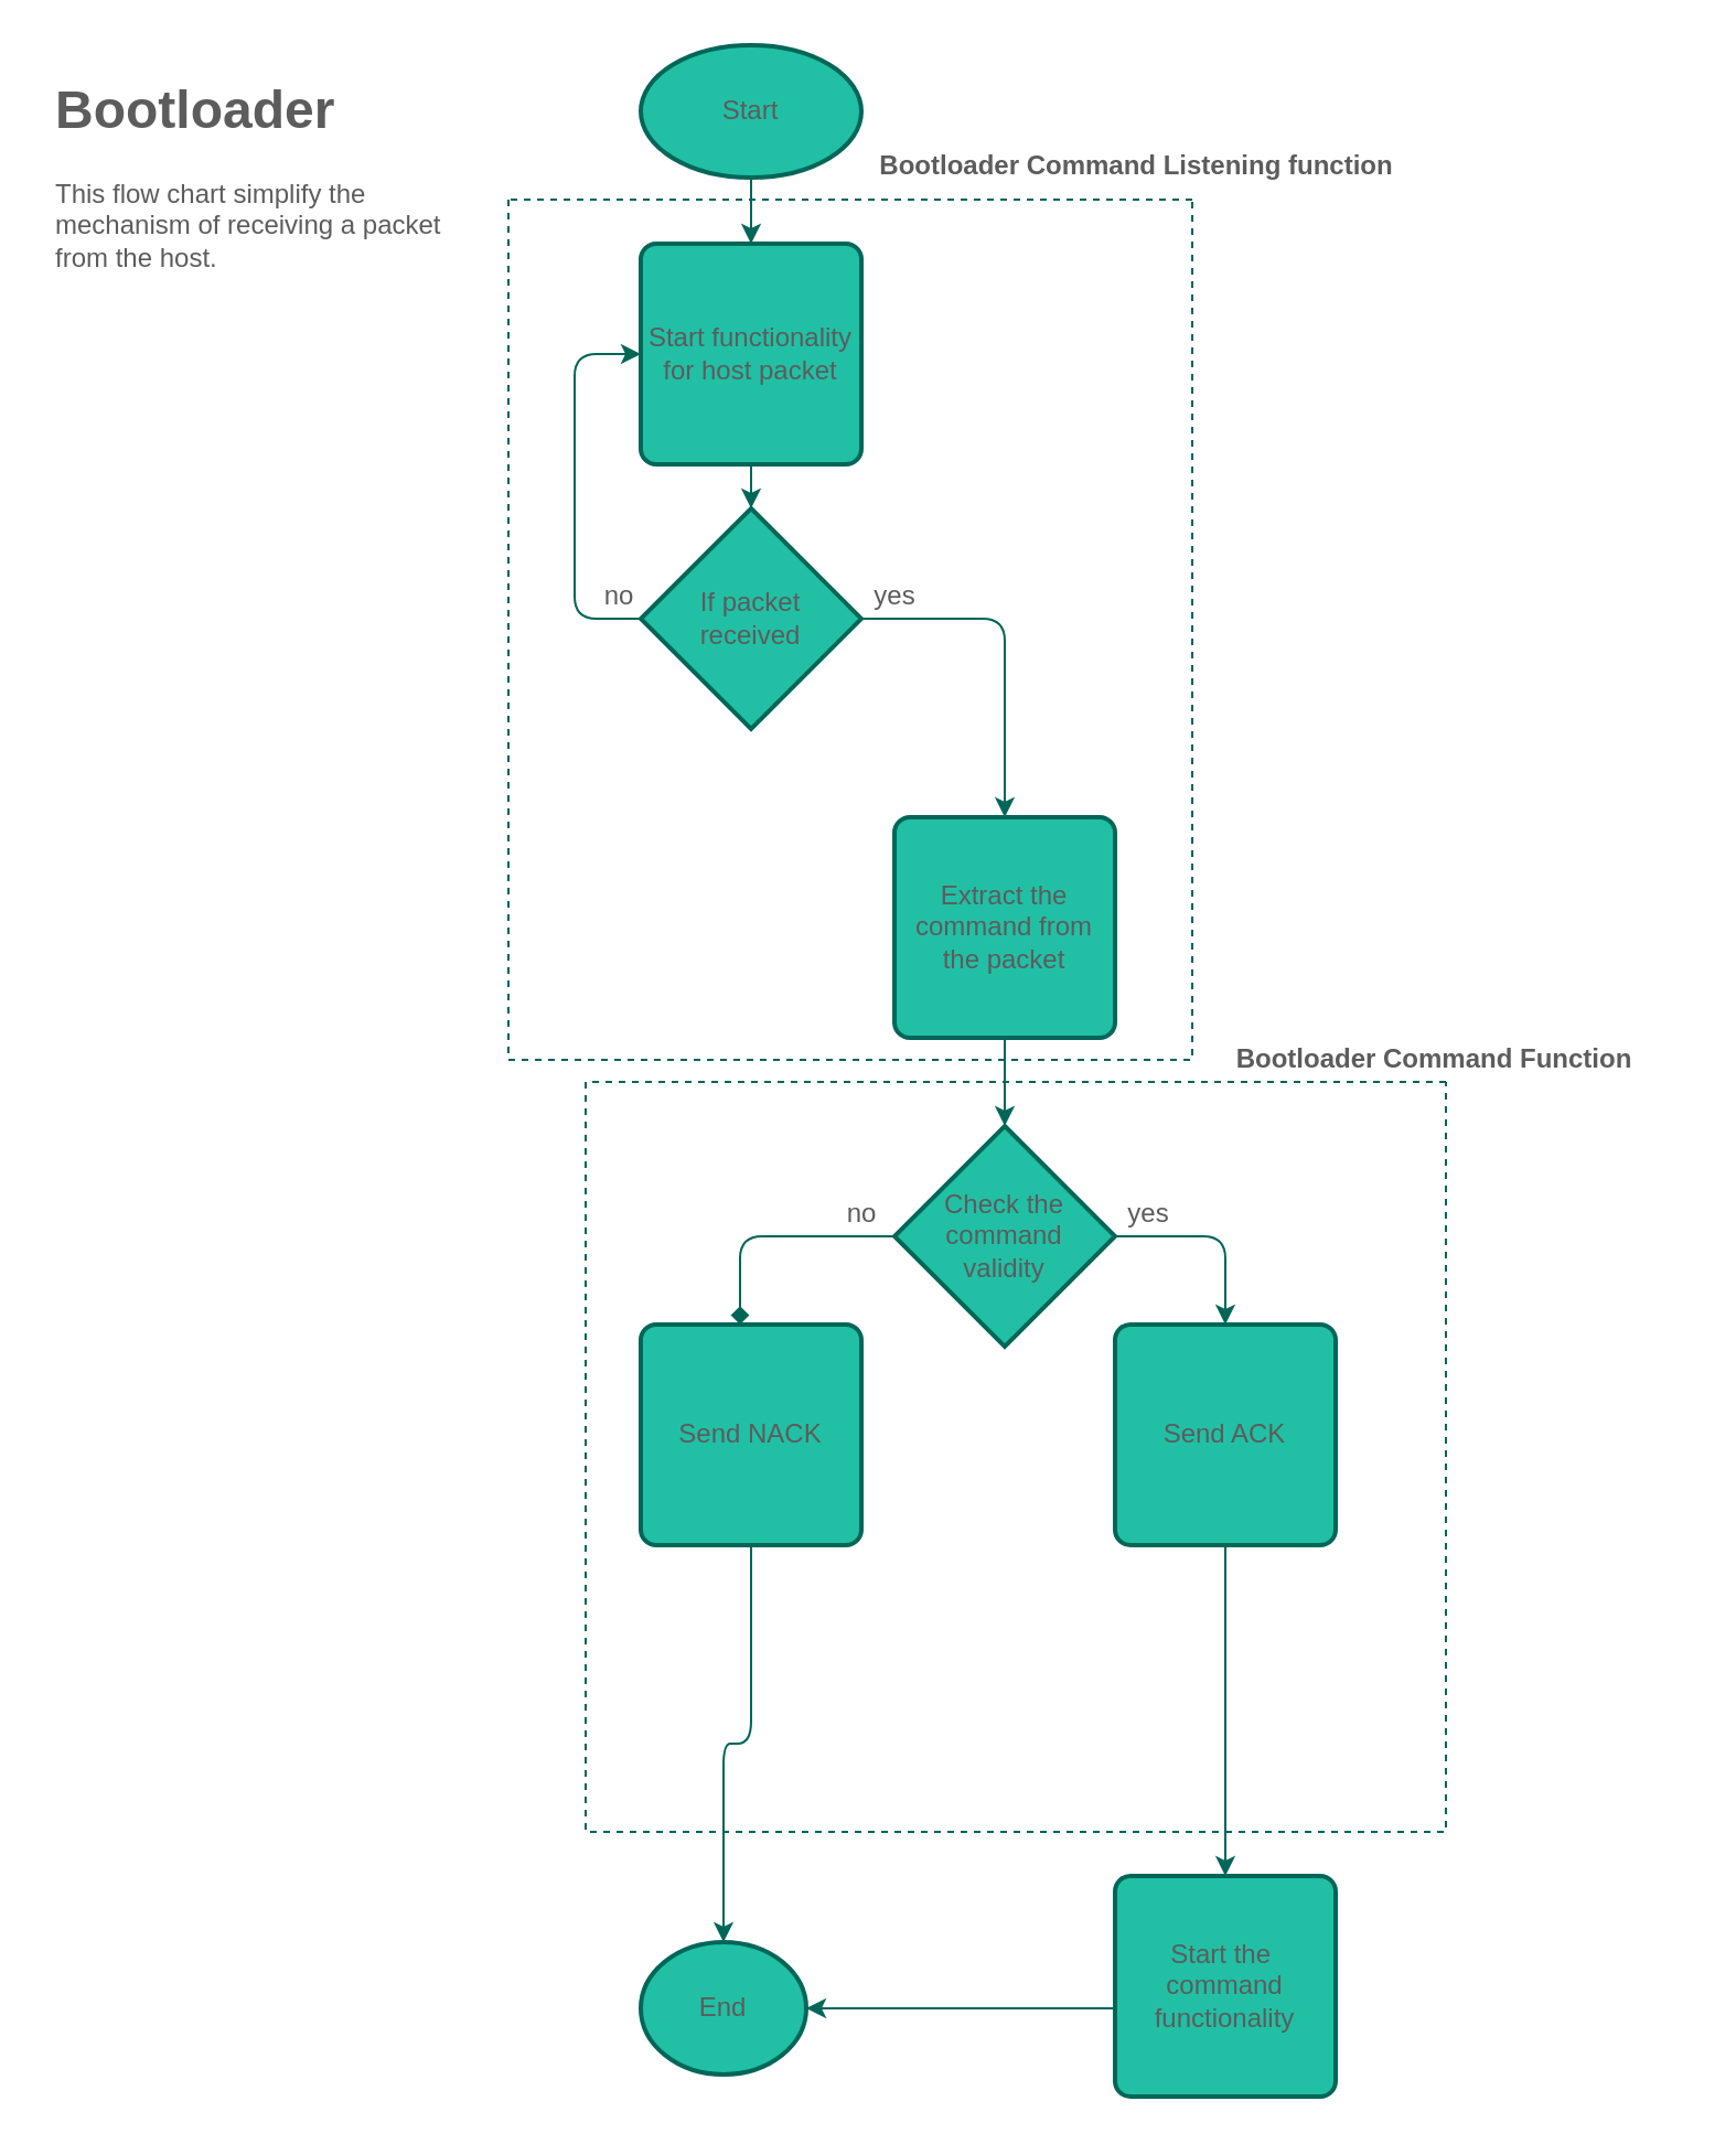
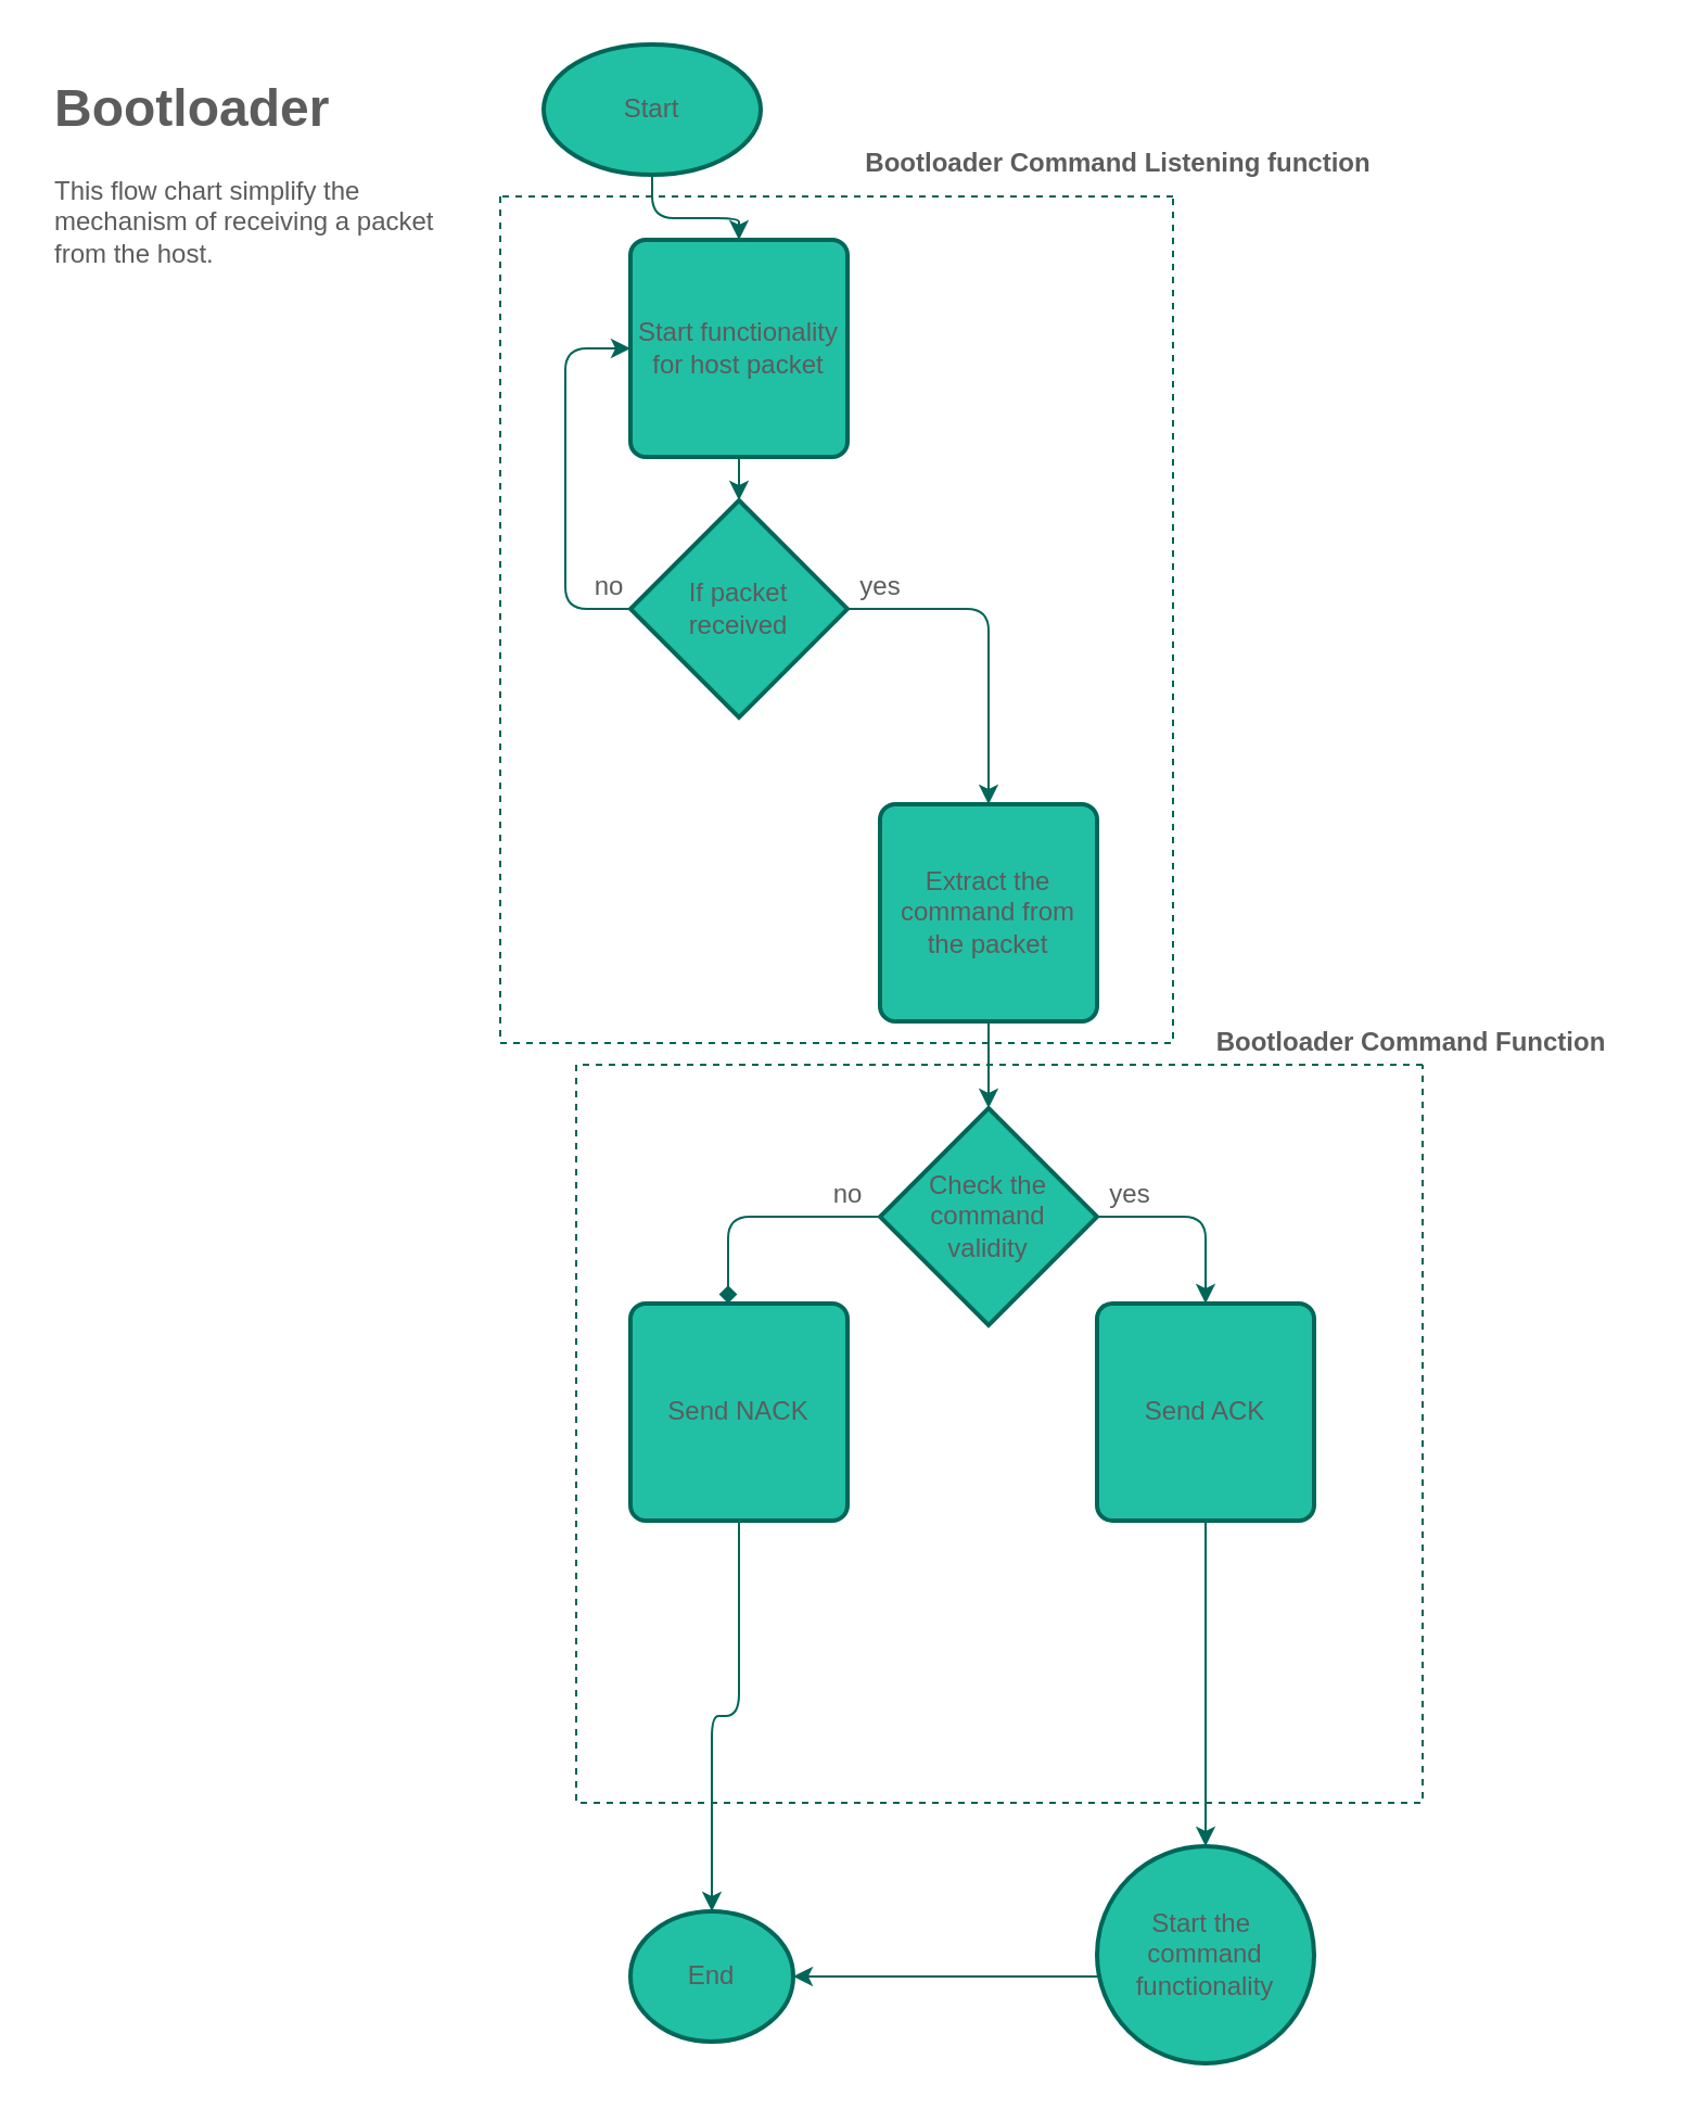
- <mxCell id="3" value="Start" style="strokeWidth=2;html=1;shape=mxgraph.flowchart.start_1;whiteSpace=wrap;fillColor=#21C0A5;strokeColor=#006658;fontColor=#5C5C5C;rounded=1;" vertex="1" parent="1"><mxGeometry x="290" y="20" width="100" height="60" as="geometry" /></mxCell>
+ <mxCell id="3" value="Start" style="strokeWidth=2;html=1;shape=mxgraph.flowchart.start_1;whiteSpace=wrap;fillColor=#21C0A5;strokeColor=#006658;fontColor=#5C5C5C;rounded=1;" vertex="1" parent="1"><mxGeometry x="250" y="20" width="100" height="60" as="geometry" /></mxCell>
- <mxCell id="29" value="Start the&amp;nbsp;&lt;br&gt;command functionality" style="rounded=1;whiteSpace=wrap;html=1;absoluteArcSize=1;arcSize=14;strokeWidth=2;fillColor=#21C0A5;strokeColor=#006658;fontColor=#5C5C5C;" vertex="1" parent="28"><mxGeometry x="240" y="360" width="100" height="100" as="geometry" /></mxCell>
+ <mxCell id="29" value="Start the&amp;nbsp;&lt;br&gt;command functionality" style="ellipse;whiteSpace=wrap;html=1;absoluteArcSize=1;arcSize=14;strokeWidth=2;fillColor=#21C0A5;strokeColor=#006658;fontColor=#5C5C5C;" vertex="1" parent="28"><mxGeometry x="240" y="360" width="100" height="100" as="geometry" /></mxCell>
